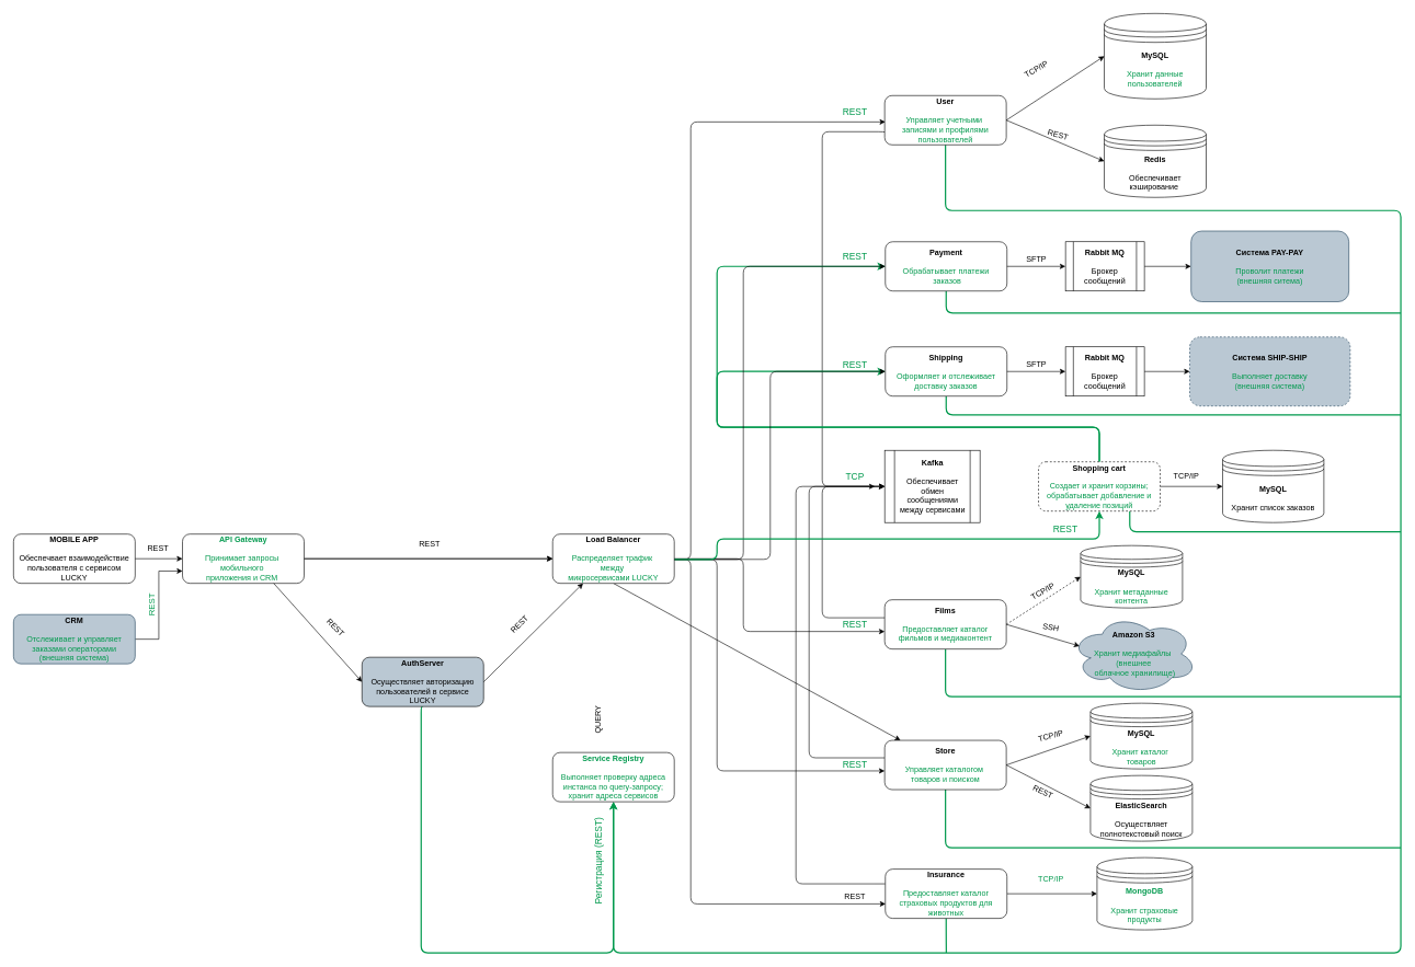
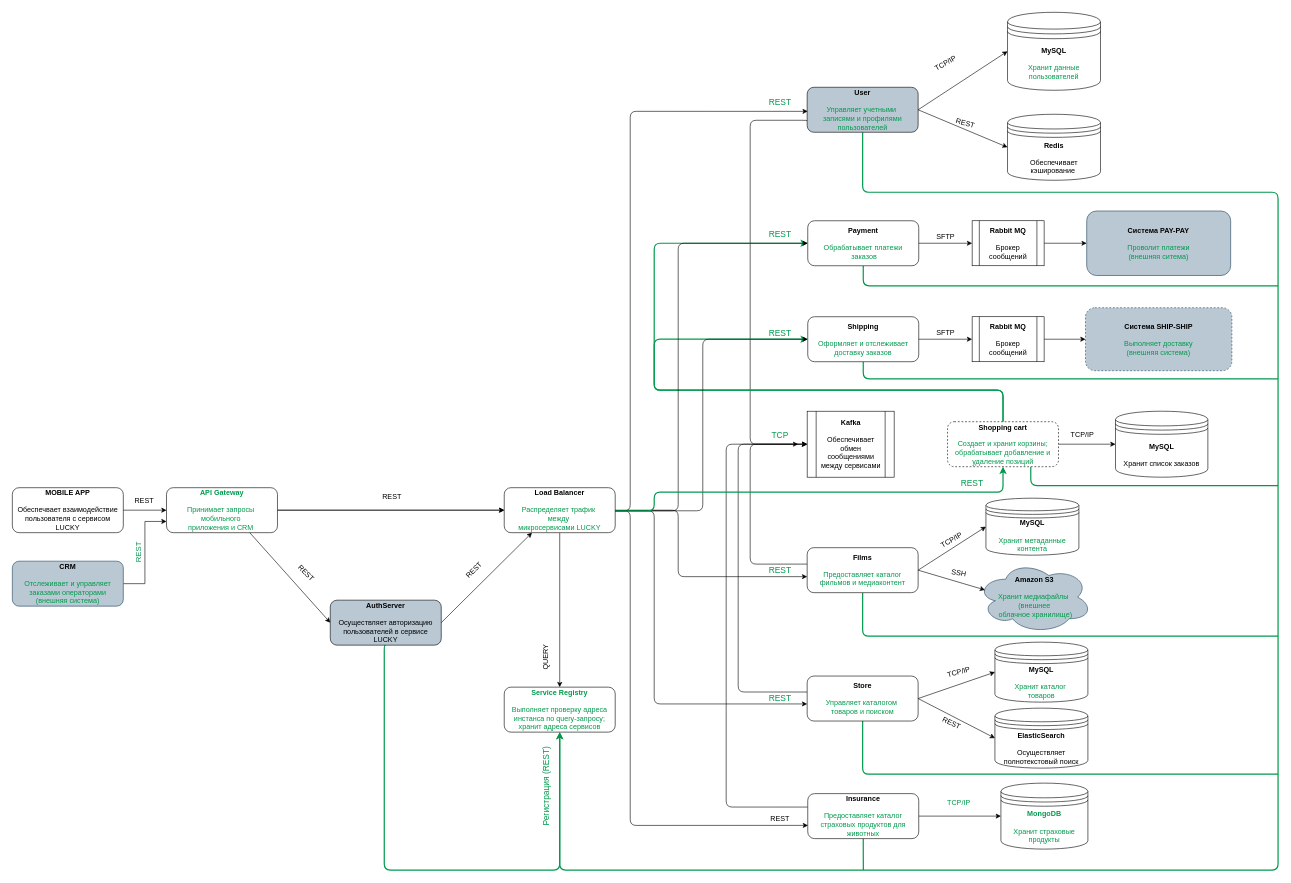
- <mxCell id="8" value="&lt;b&gt;User&lt;/b&gt;&lt;br&gt;&lt;br&gt;&lt;font style=&quot;color: rgb(0, 153, 77);&quot;&gt;Управляет учетными&amp;nbsp;&lt;/font&gt;&lt;div&gt;&lt;font style=&quot;color: rgb(0, 153, 77);&quot;&gt;записями и профилями пользователей&lt;/font&gt;&lt;/div&gt;" style="rounded=1;whiteSpace=wrap;html=1;fontSize=12;" parent="1" vertex="1"><mxGeometry x="1345" y="145" width="185" height="75" as="geometry" /></mxCell>
+ <mxCell id="8" value="&lt;b&gt;User&lt;/b&gt;&lt;br&gt;&lt;br&gt;&lt;font style=&quot;color: rgb(0, 153, 77);&quot;&gt;Управляет учетными&amp;nbsp;&lt;/font&gt;&lt;div&gt;&lt;font style=&quot;color: rgb(0, 153, 77);&quot;&gt;записями и профилями пользователей&lt;/font&gt;&lt;/div&gt;" style="rounded=1;whiteSpace=wrap;html=1;fontSize=12;fillColor=#bac8d3;" parent="1" vertex="1"><mxGeometry x="1345" y="145" width="185" height="75" as="geometry" /></mxCell>
- <mxCell id="50" value="" style="endArrow=classic;html=1;rounded=0;exitX=1;exitY=0.5;exitDx=0;exitDy=0;entryX=0;entryY=0.5;entryDx=0;entryDy=0;dashed=1;" parent="1" source="14" target="49" edge="1"><mxGeometry width="50" height="50" relative="1" as="geometry"><mxPoint x="1605" y="950" as="sourcePoint" /><mxPoint x="1655" y="900" as="targetPoint" /></mxGeometry></mxCell>
+ <mxCell id="50" value="" style="endArrow=classic;html=1;rounded=0;exitX=1;exitY=0.5;exitDx=0;exitDy=0;entryX=0;entryY=0.5;entryDx=0;entryDy=0;" parent="1" source="14" target="49" edge="1"><mxGeometry width="50" height="50" relative="1" as="geometry"><mxPoint x="1605" y="950" as="sourcePoint" /><mxPoint x="1655" y="900" as="targetPoint" /></mxGeometry></mxCell>
- <mxCell id="4" style="rounded=0;orthogonalLoop=1;jettySize=auto;html=1;exitX=0.5;exitY=1;exitDx=0;exitDy=0;" parent="1" source="86" target="11" edge="1"><mxGeometry relative="1" as="geometry" /></mxCell>
+ <mxCell id="4" style="rounded=0;orthogonalLoop=1;jettySize=auto;html=1;exitX=0.5;exitY=1;exitDx=0;exitDy=0;entryX=0.5;entryY=0;entryDx=0;entryDy=0;" parent="1" source="86" target="84" edge="1"><mxGeometry relative="1" as="geometry" /></mxCell>
